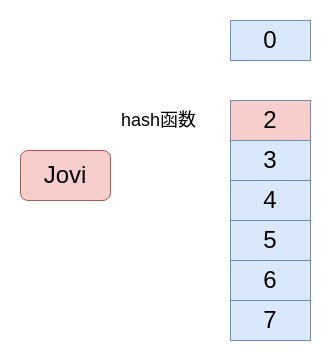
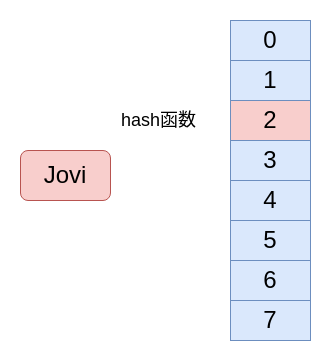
+ <mxCell id="2" value="&lt;font style=&quot;font-size: 24px&quot;&gt;1&lt;/font&gt;" style="rounded=0;whiteSpace=wrap;html=1;fillColor=#dae8fc;strokeColor=#6c8ebf;" vertex="1" parent="1"><mxGeometry x="230" y="60" width="80" height="40" as="geometry" /></mxCell>
